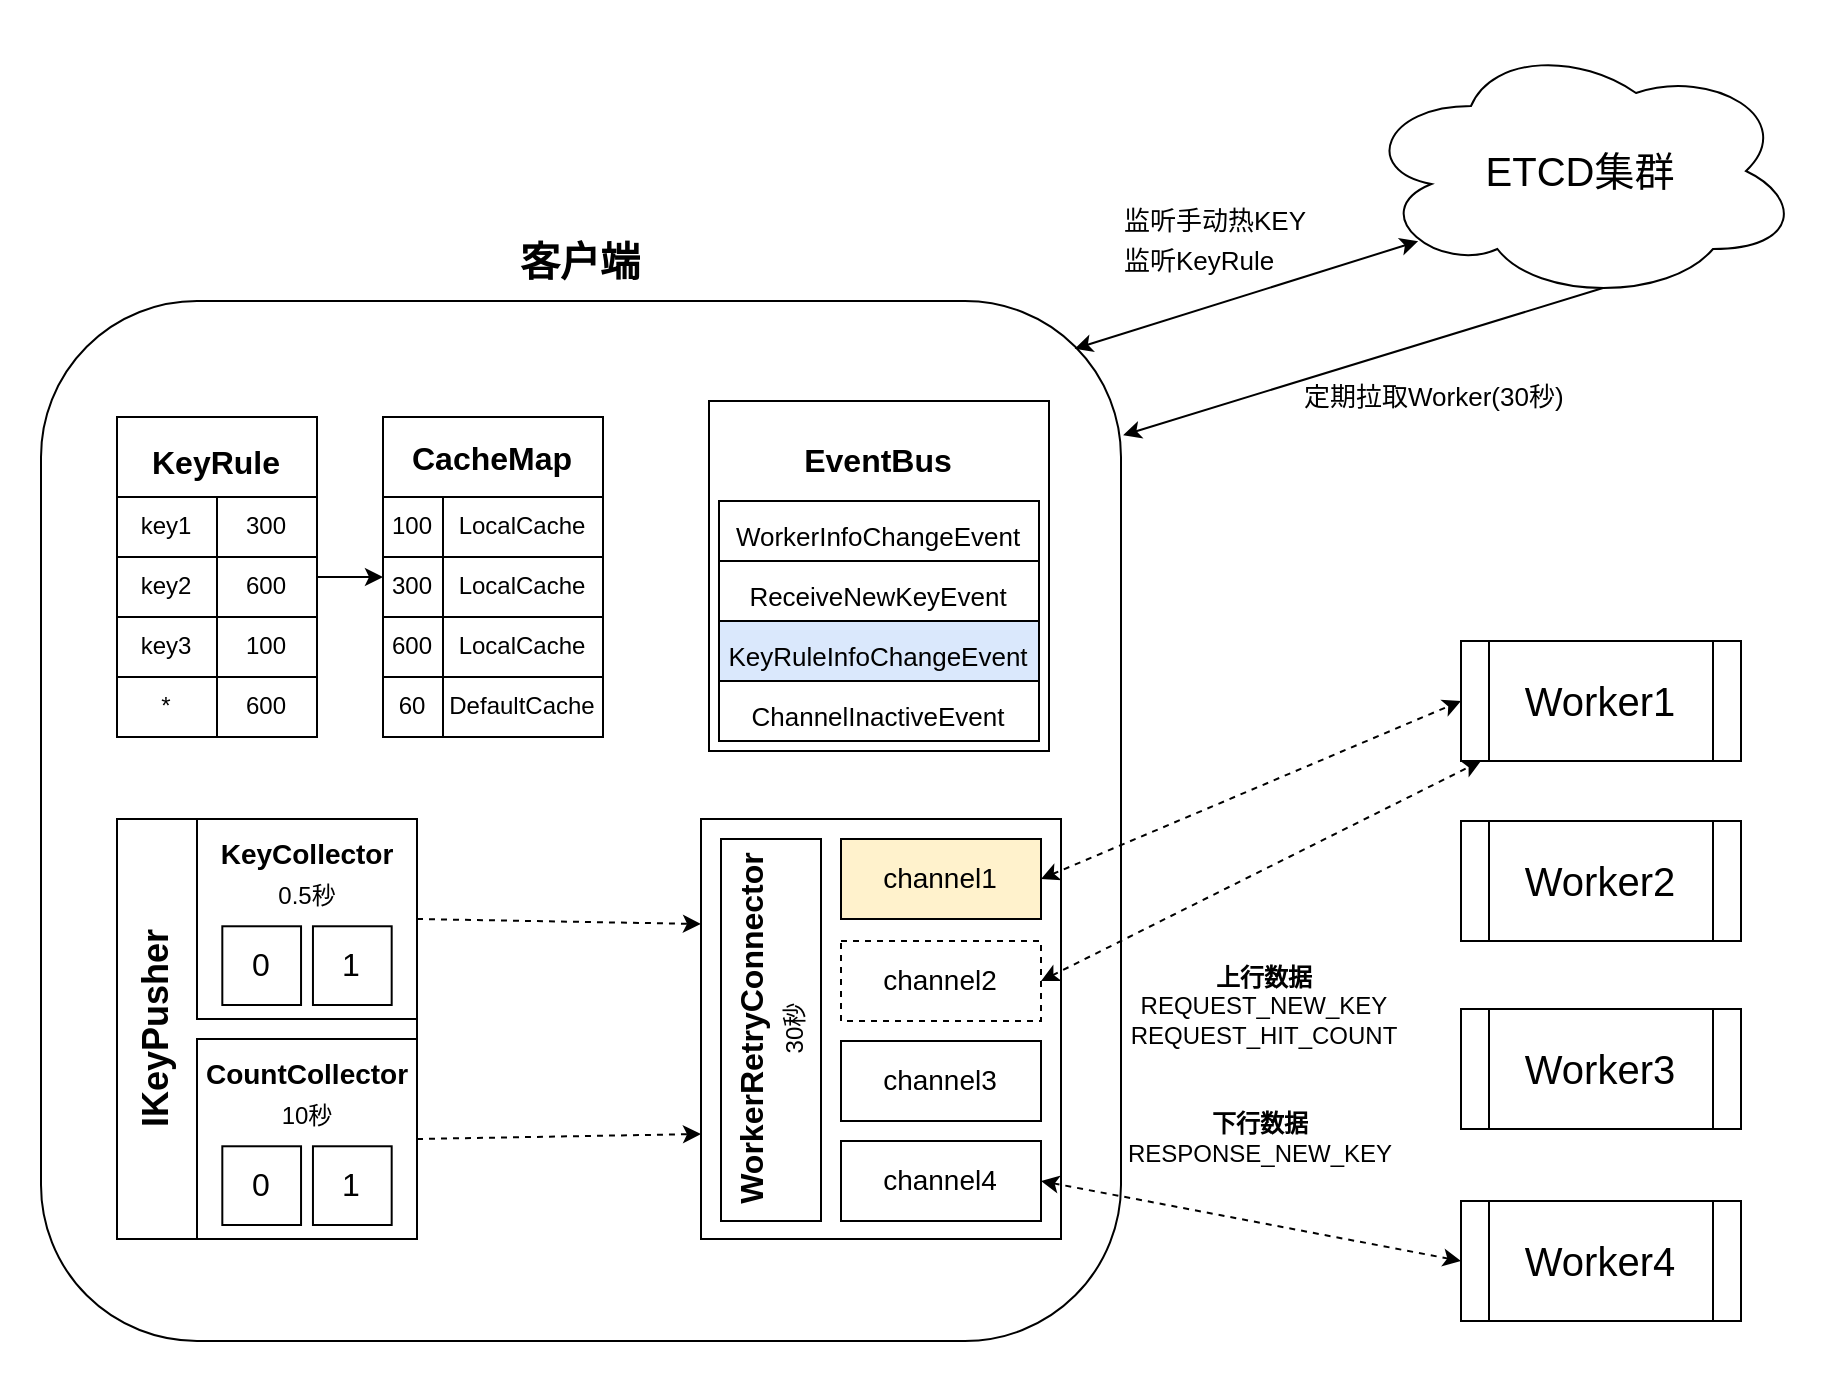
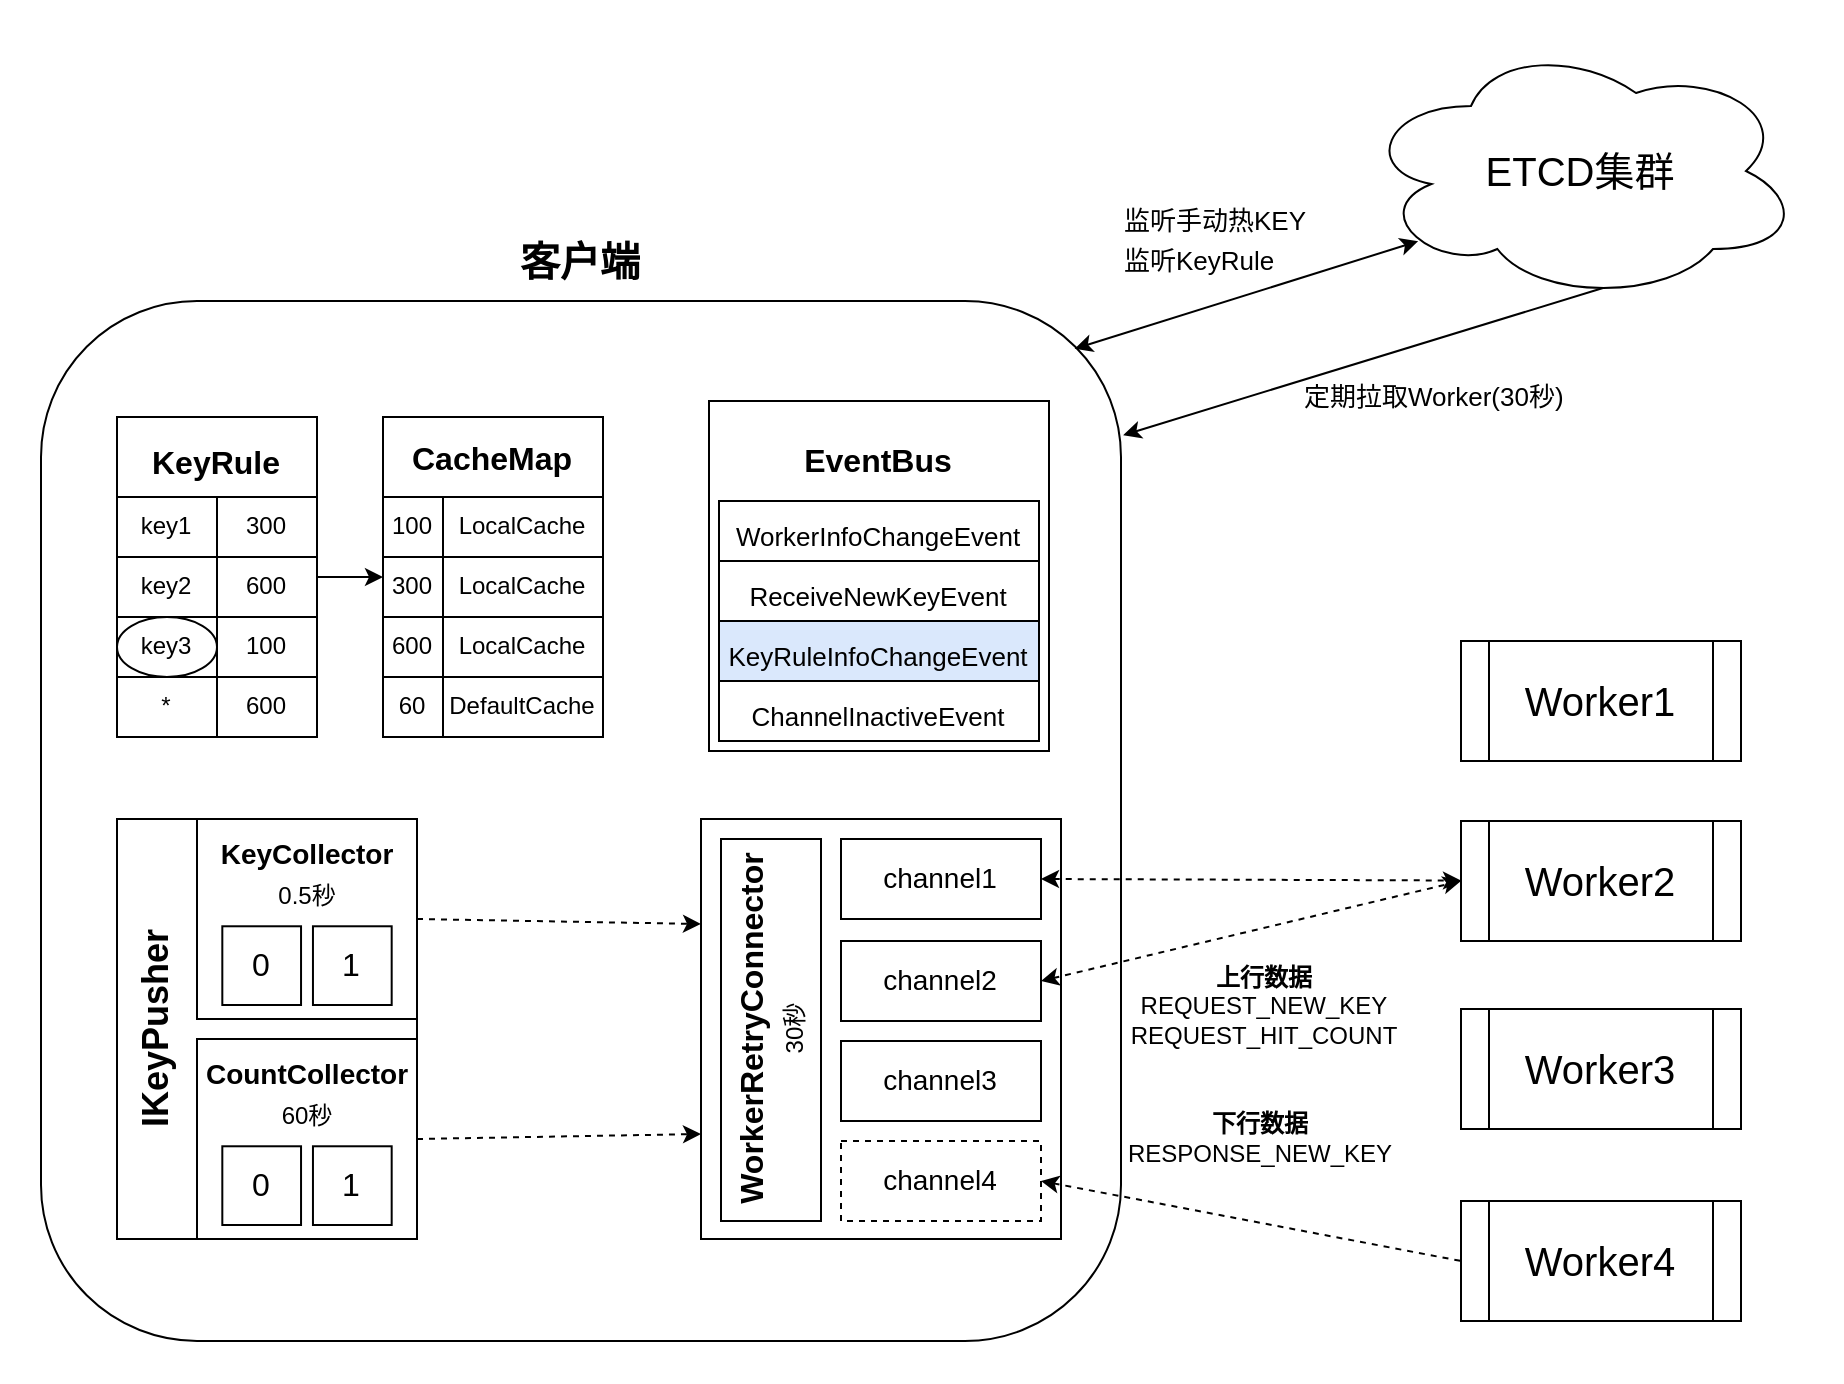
- <mxCell id="37" value="key3" style="rounded=0;whiteSpace=wrap;html=1;fontSize=12;" parent="31" vertex="1"><mxGeometry y="120" width="50" height="30" as="geometry" /></mxCell>
+ <mxCell id="37" value="key3" style="ellipse;whiteSpace=wrap;html=1;fontSize=12;" parent="31" vertex="1"><mxGeometry y="120" width="50" height="30" as="geometry" /></mxCell>
- <mxCell id="51" value="" style="endArrow=classic;html=1;fontSize=16;entryX=0;entryY=0.5;entryDx=0;entryDy=0;dashed=1;exitX=1;exitY=0.5;exitDx=0;exitDy=0;startArrow=classic;startFill=1;" parent="1" source="44" target="3" edge="1"><mxGeometry width="50" height="50" relative="1" as="geometry"><mxPoint x="580" y="400" as="sourcePoint" /><mxPoint x="600" y="470" as="targetPoint" /></mxGeometry></mxCell>
+ <mxCell id="51" value="" style="endArrow=classic;html=1;fontSize=16;dashed=1;exitX=1;exitY=0.5;exitDx=0;exitDy=0;startArrow=classic;startFill=1;" parent="1" source="44" target="5" edge="1"><mxGeometry width="50" height="50" relative="1" as="geometry"><mxPoint x="580" y="400" as="sourcePoint" /><mxPoint x="600" y="470" as="targetPoint" /></mxGeometry></mxCell>
- <mxCell id="52" value="" style="endArrow=classic;html=1;fontSize=16;dashed=1;exitX=1;exitY=0.5;exitDx=0;exitDy=0;startArrow=classic;startFill=1;" parent="1" source="45" target="3" edge="1"><mxGeometry width="50" height="50" relative="1" as="geometry"><mxPoint x="590" y="460" as="sourcePoint" /><mxPoint x="740" y="360" as="targetPoint" /></mxGeometry></mxCell>
+ <mxCell id="52" value="" style="endArrow=classic;html=1;fontSize=16;entryX=0;entryY=0.5;entryDx=0;entryDy=0;dashed=1;exitX=1;exitY=0.5;exitDx=0;exitDy=0;startArrow=classic;startFill=1;" parent="1" source="45" target="5" edge="1"><mxGeometry width="50" height="50" relative="1" as="geometry"><mxPoint x="590" y="460" as="sourcePoint" /><mxPoint x="740" y="360" as="targetPoint" /></mxGeometry></mxCell>
- <mxCell id="44" value="channel1" style="rounded=0;whiteSpace=wrap;html=1;fontSize=14;align=center;fillColor=#fff2cc;" parent="42" vertex="1"><mxGeometry x="70" y="10" width="100" height="40" as="geometry" /></mxCell>
+ <mxCell id="44" value="channel1" style="rounded=0;whiteSpace=wrap;html=1;fontSize=14;align=center;" parent="42" vertex="1"><mxGeometry x="70" y="10" width="100" height="40" as="geometry" /></mxCell>
- <mxCell id="45" value="channel2" style="rounded=0;whiteSpace=wrap;html=1;fontSize=14;align=center;dashed=1;" parent="42" vertex="1"><mxGeometry x="70" y="61" width="100" height="40" as="geometry" /></mxCell>
+ <mxCell id="45" value="channel2" style="rounded=0;whiteSpace=wrap;html=1;fontSize=14;align=center;" parent="42" vertex="1"><mxGeometry x="70" y="61" width="100" height="40" as="geometry" /></mxCell>
- <mxCell id="65" value="&lt;font&gt;&lt;span style=&quot;font-size: 14px&quot;&gt;CountCollector&lt;/span&gt;&lt;br&gt;&lt;span style=&quot;font-weight: normal&quot;&gt;&lt;font style=&quot;font-size: 12px&quot;&gt;10秒&lt;/font&gt;&lt;/span&gt;&lt;/font&gt;" style="text;html=1;strokeColor=none;fillColor=none;align=center;verticalAlign=middle;whiteSpace=wrap;rounded=0;fontSize=16;fontStyle=1" parent="63" vertex="1"><mxGeometry x="-79.5" y="15.091" width="65" height="21.818" as="geometry" /></mxCell>
+ <mxCell id="65" value="&lt;font&gt;&lt;span style=&quot;font-size: 14px&quot;&gt;CountCollector&lt;/span&gt;&lt;br&gt;&lt;span style=&quot;font-weight: normal&quot;&gt;&lt;font style=&quot;font-size: 12px&quot;&gt;60秒&lt;/font&gt;&lt;/span&gt;&lt;/font&gt;" style="text;html=1;strokeColor=none;fillColor=none;align=center;verticalAlign=middle;whiteSpace=wrap;rounded=0;fontSize=16;fontStyle=1" parent="63" vertex="1"><mxGeometry x="-79.5" y="15.091" width="65" height="21.818" as="geometry" /></mxCell>
- <mxCell id="48" value="channel4" style="rounded=0;whiteSpace=wrap;html=1;fontSize=14;align=center;" parent="42" vertex="1"><mxGeometry x="70" y="161" width="100" height="40" as="geometry" /></mxCell>
+ <mxCell id="48" value="channel4" style="rounded=0;whiteSpace=wrap;html=1;fontSize=14;align=center;dashed=1;" parent="42" vertex="1"><mxGeometry x="70" y="161" width="100" height="40" as="geometry" /></mxCell>
- <mxCell id="53" value="" style="endArrow=classic;html=1;fontSize=16;entryX=0;entryY=0.5;entryDx=0;entryDy=0;dashed=1;exitX=1;exitY=0.5;exitDx=0;exitDy=0;startArrow=classic;startFill=1;" parent="1" source="48" target="6" edge="1"><mxGeometry width="50" height="50" relative="1" as="geometry"><mxPoint x="600" y="620" as="sourcePoint" /><mxPoint x="740" y="544" as="targetPoint" /></mxGeometry></mxCell>
+ <mxCell id="53" value="" style="endArrow=none;html=1;fontSize=16;entryX=0;entryY=0.5;entryDx=0;entryDy=0;dashed=1;exitX=1;exitY=0.5;exitDx=0;exitDy=0;startArrow=classic;startFill=1;" parent="1" source="48" target="6" edge="1"><mxGeometry width="50" height="50" relative="1" as="geometry"><mxPoint x="600" y="620" as="sourcePoint" /><mxPoint x="740" y="544" as="targetPoint" /></mxGeometry></mxCell>
